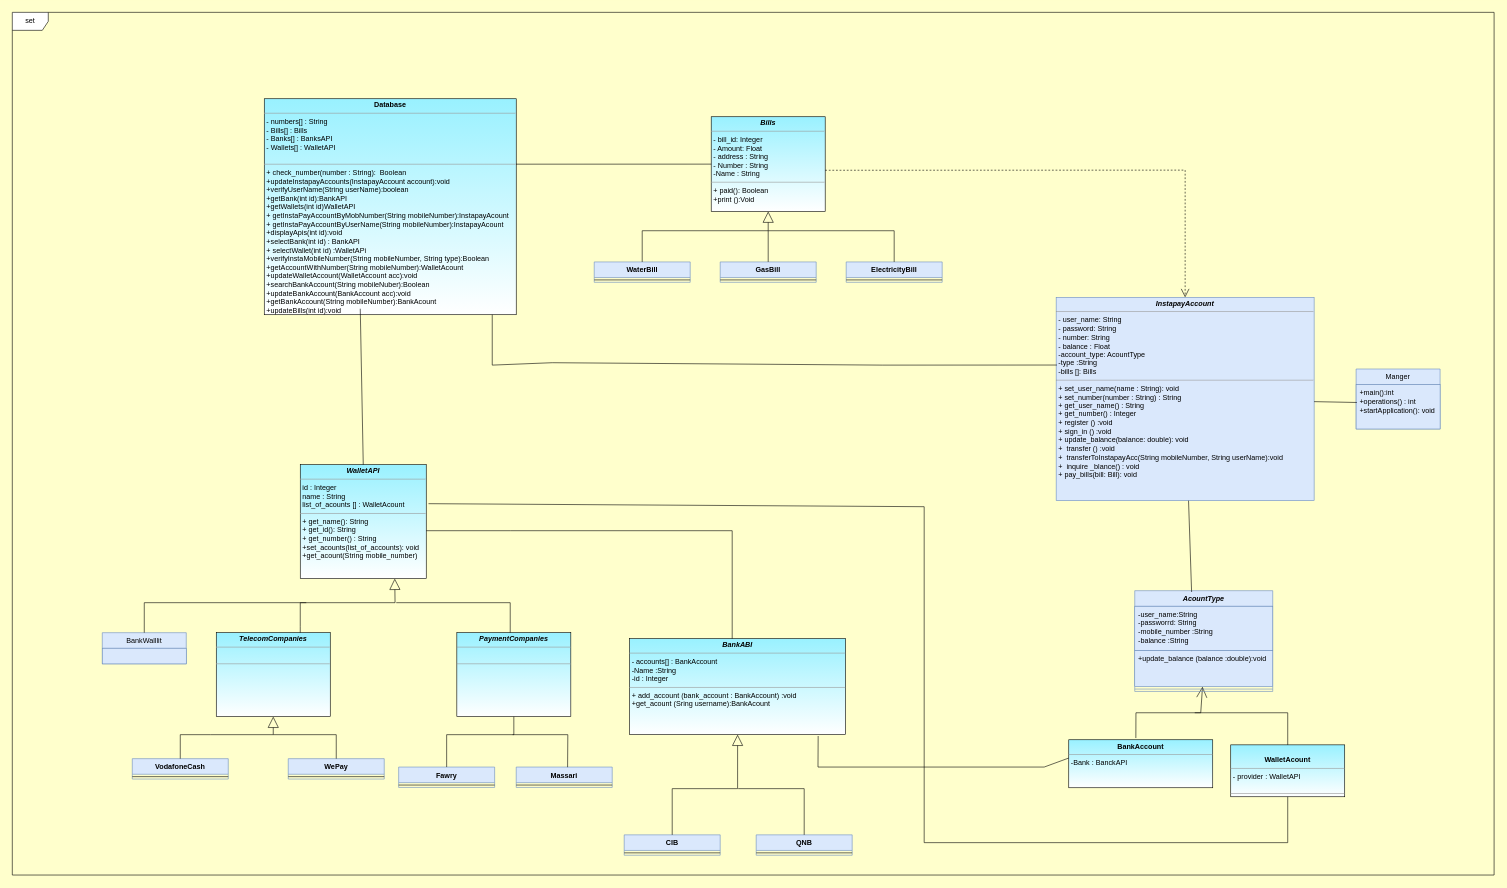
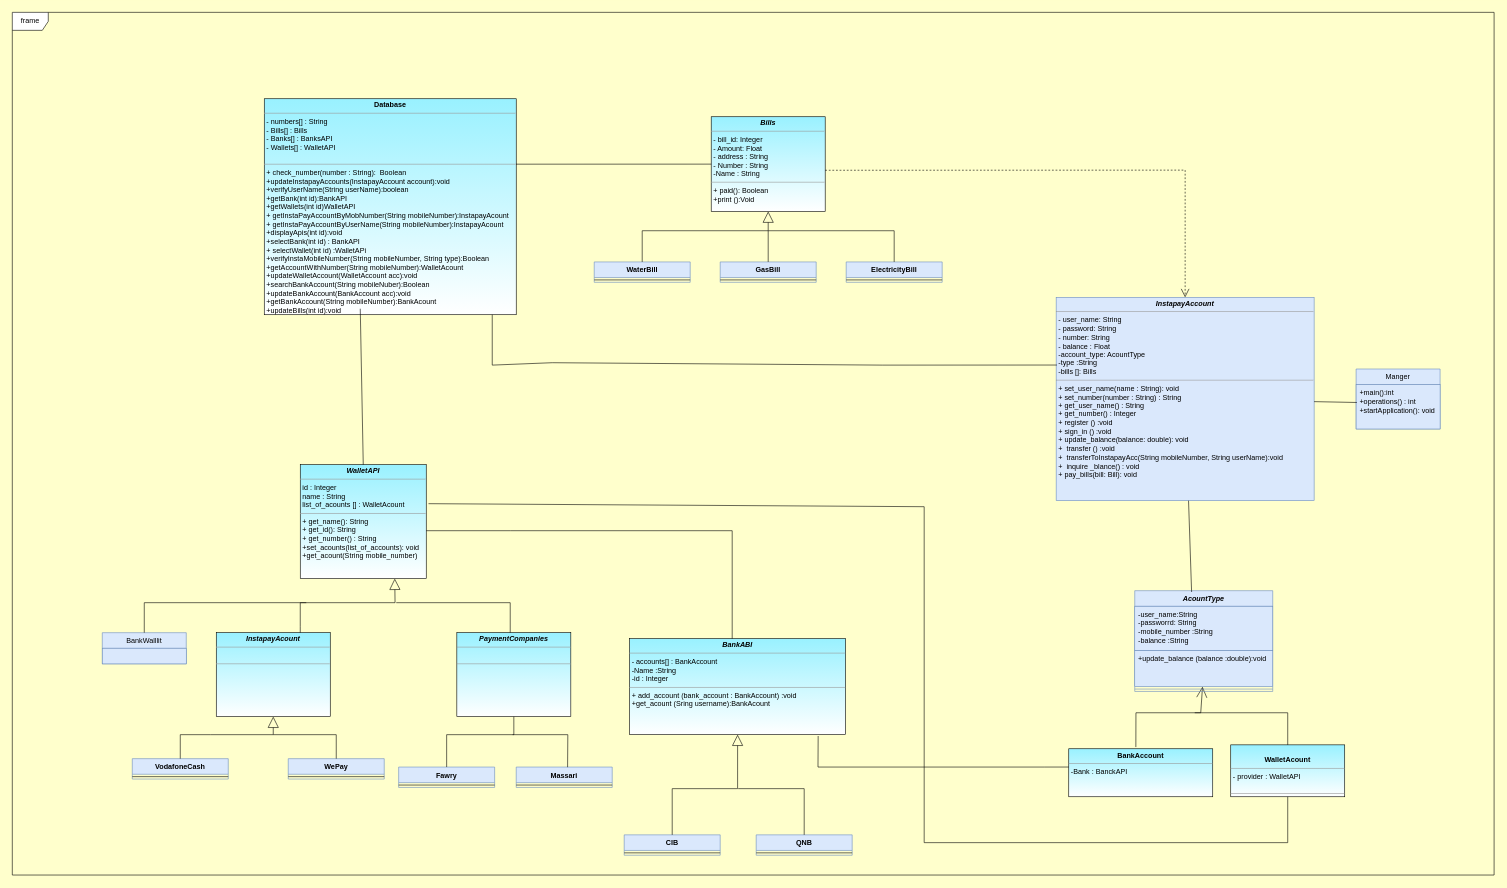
- <mxCell id="2" value="set" style="shape=umlFrame;whiteSpace=wrap;html=1;pointerEvents=0;shadow=0;" parent="1" vertex="1"><mxGeometry x="20" y="20" width="2470" height="1438" as="geometry" /></mxCell>
+ <mxCell id="2" value="frame" style="shape=umlFrame;whiteSpace=wrap;html=1;pointerEvents=0;shadow=0;" parent="1" vertex="1"><mxGeometry x="20" y="20" width="2470" height="1438" as="geometry" /></mxCell>
- <mxCell id="13" value="&lt;p style=&quot;margin:0px;margin-top:4px;text-align:center;&quot;&gt;&lt;b&gt;&lt;i&gt;TelecomCompanies&lt;/i&gt;&lt;/b&gt;&lt;/p&gt;&lt;hr size=&quot;1&quot;&gt;&lt;p style=&quot;margin:0px;margin-left:4px;&quot;&gt;&lt;br&gt;&lt;/p&gt;&lt;hr size=&quot;1&quot;&gt;&lt;p style=&quot;margin:0px;margin-left:4px;&quot;&gt;&lt;br&gt;&lt;/p&gt;" style="verticalAlign=top;align=left;overflow=fill;fontSize=12;fontFamily=Helvetica;html=1;whiteSpace=wrap;shadow=0;gradientDirection=north;backgroundOutline=0;gradientColor=#99F1FF;" parent="1" vertex="1"><mxGeometry x="360" y="1054" width="190" height="140" as="geometry" /></mxCell>
+ <mxCell id="13" value="&lt;p style=&quot;margin:0px;margin-top:4px;text-align:center;&quot;&gt;&lt;b&gt;&lt;i&gt;InstapayAcount&lt;/i&gt;&lt;/b&gt;&lt;/p&gt;&lt;hr size=&quot;1&quot;&gt;&lt;p style=&quot;margin:0px;margin-left:4px;&quot;&gt;&lt;br&gt;&lt;/p&gt;&lt;hr size=&quot;1&quot;&gt;&lt;p style=&quot;margin:0px;margin-left:4px;&quot;&gt;&lt;br&gt;&lt;/p&gt;" style="verticalAlign=top;align=left;overflow=fill;fontSize=12;fontFamily=Helvetica;html=1;whiteSpace=wrap;shadow=0;gradientDirection=north;backgroundOutline=0;gradientColor=#99F1FF;" parent="1" vertex="1"><mxGeometry x="360" y="1054" width="190" height="140" as="geometry" /></mxCell>
- <mxCell id="6" value="&lt;p style=&quot;margin:0px;margin-top:4px;text-align:center;&quot;&gt;&lt;b&gt;BankAccount&lt;/b&gt;&lt;/p&gt;&lt;hr size=&quot;1&quot;&gt;&lt;p style=&quot;margin:0px;margin-left:4px;&quot;&gt;-Bank : BanckAPI&lt;/p&gt;&lt;p style=&quot;margin:0px;margin-left:4px;&quot;&gt;&lt;br&gt;&lt;/p&gt;" style="verticalAlign=top;align=left;overflow=fill;fontSize=12;fontFamily=Helvetica;html=1;whiteSpace=wrap;shadow=0;gradientDirection=north;backgroundOutline=0;gradientColor=#99F1FF;" parent="1" vertex="1"><mxGeometry x="1781" y="1232.5" width="240" height="80" as="geometry" /></mxCell>
+ <mxCell id="6" value="&lt;p style=&quot;margin:0px;margin-top:4px;text-align:center;&quot;&gt;&lt;b&gt;BankAccount&lt;/b&gt;&lt;/p&gt;&lt;hr size=&quot;1&quot;&gt;&lt;p style=&quot;margin:0px;margin-left:4px;&quot;&gt;-Bank : BanckAPI&lt;/p&gt;&lt;p style=&quot;margin:0px;margin-left:4px;&quot;&gt;&lt;br&gt;&lt;/p&gt;" style="verticalAlign=top;align=left;overflow=fill;fontSize=12;fontFamily=Helvetica;html=1;whiteSpace=wrap;shadow=0;gradientDirection=north;backgroundOutline=0;gradientColor=#99F1FF;" parent="1" vertex="1"><mxGeometry x="1781" y="1247.5" width="240" height="80" as="geometry" /></mxCell>
